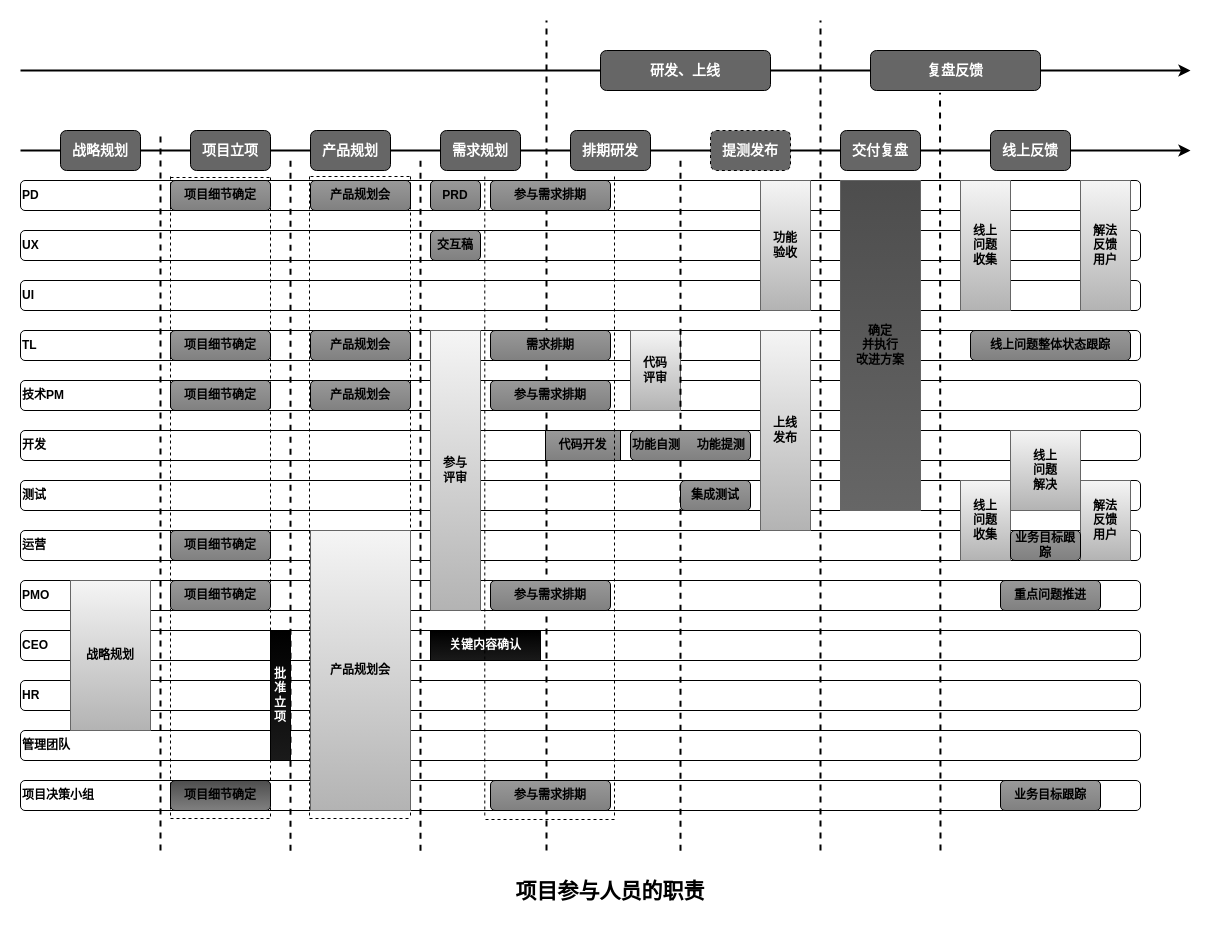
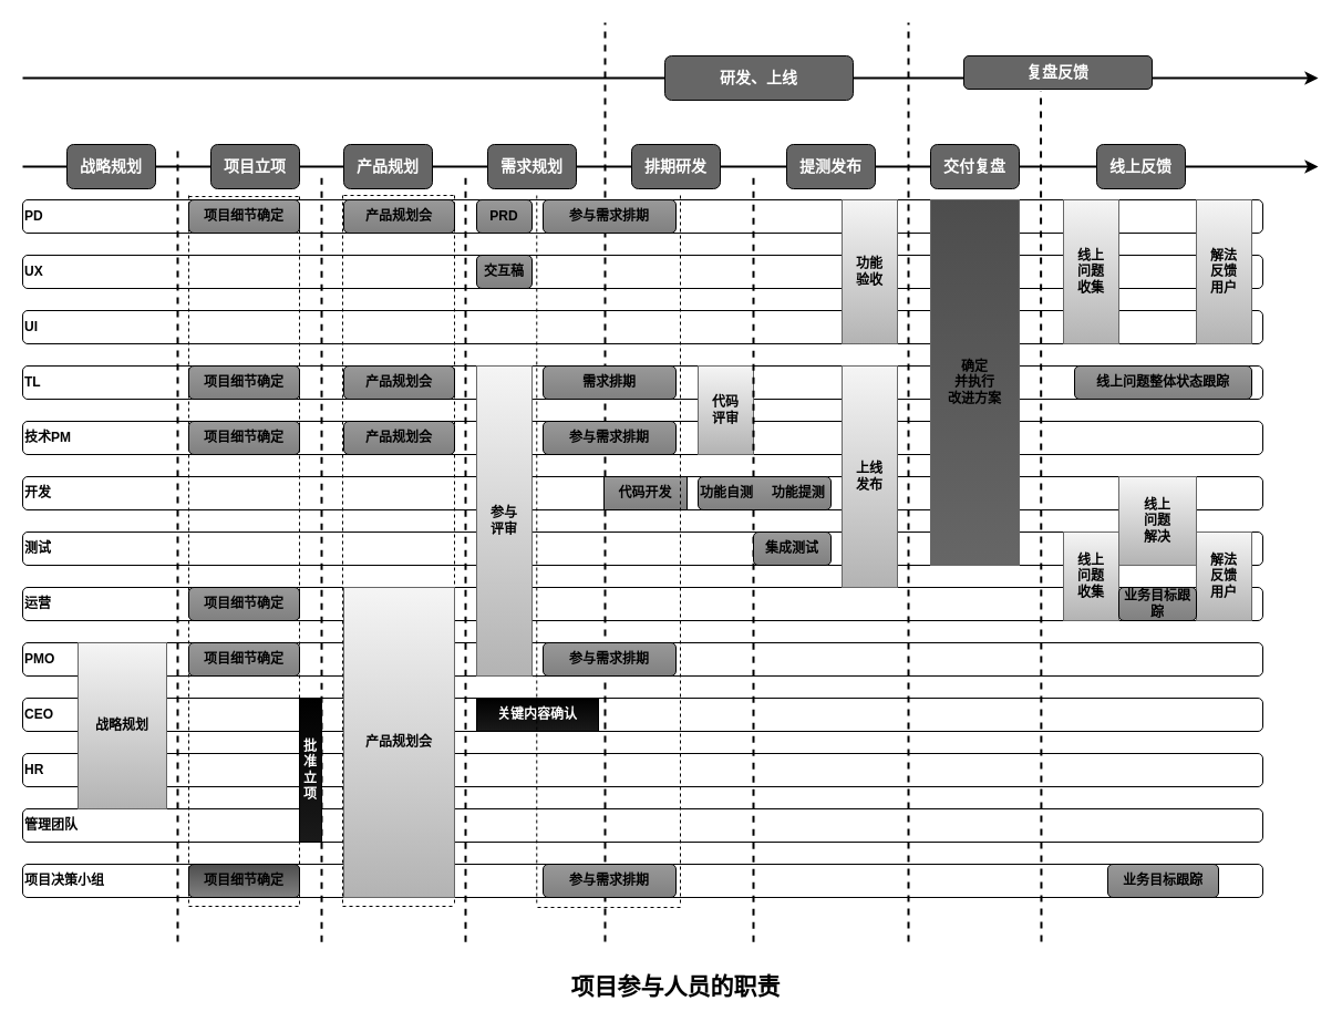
- <mxCell id="27" value="&lt;b&gt;&lt;font style=&quot;font-size: 14px&quot; color=&quot;#ffffff&quot;&gt;复盘反馈&lt;/font&gt;&lt;/b&gt;" style="rounded=1;whiteSpace=wrap;html=1;fillColor=#666666;gradientColor=#666666;" vertex="1" parent="1"><mxGeometry x="870" y="50" width="170" height="40" as="geometry" /></mxCell>
+ <mxCell id="27" value="&lt;b&gt;&lt;font style=&quot;font-size: 14px&quot; color=&quot;#ffffff&quot;&gt;复盘反馈&lt;/font&gt;&lt;/b&gt;" style="rounded=1;whiteSpace=wrap;html=1;fillColor=#666666;gradientColor=#666666;" vertex="1" parent="1"><mxGeometry x="870" y="50" width="170" height="30" as="geometry" /></mxCell>
- <mxCell id="23" value="&lt;b&gt;&lt;font style=&quot;font-size: 14px&quot; color=&quot;#ffffff&quot;&gt;提测发布&lt;/font&gt;&lt;/b&gt;" style="rounded=1;whiteSpace=wrap;html=1;fillColor=#666666;gradientColor=#666666;dashed=1;" vertex="1" parent="1"><mxGeometry x="710" y="130" width="80" height="40" as="geometry" /></mxCell>
+ <mxCell id="23" value="&lt;b&gt;&lt;font style=&quot;font-size: 14px&quot; color=&quot;#ffffff&quot;&gt;提测发布&lt;/font&gt;&lt;/b&gt;" style="rounded=1;whiteSpace=wrap;html=1;fillColor=#666666;gradientColor=#666666;" vertex="1" parent="1"><mxGeometry x="710" y="130" width="80" height="40" as="geometry" /></mxCell>
- <mxCell id="78" value="&lt;b&gt;重点问题推进&lt;/b&gt;" style="rounded=1;whiteSpace=wrap;html=1;fillColor=#999999;gradientColor=#808080;" vertex="1" parent="1"><mxGeometry x="1000" y="580" width="100" height="30" as="geometry" /></mxCell>
